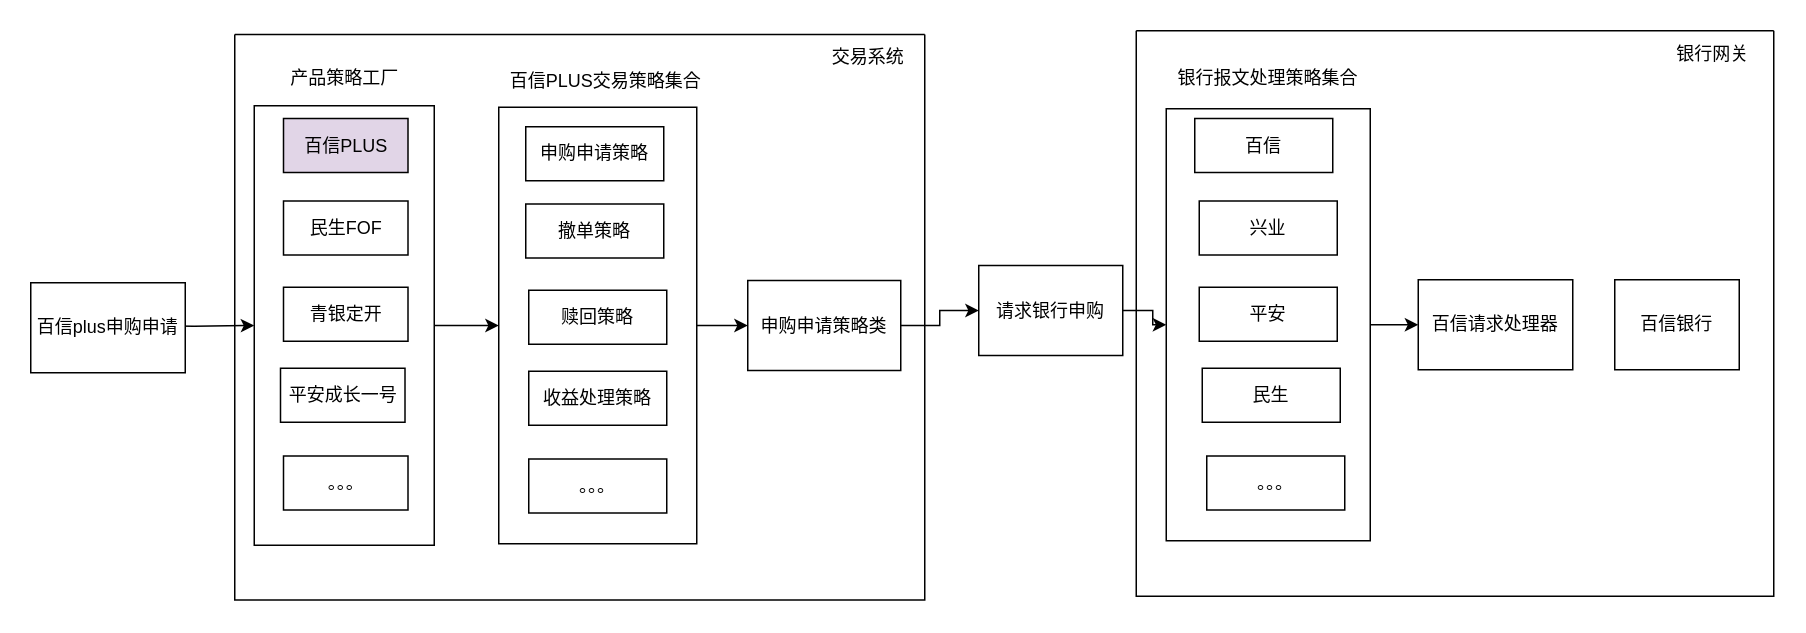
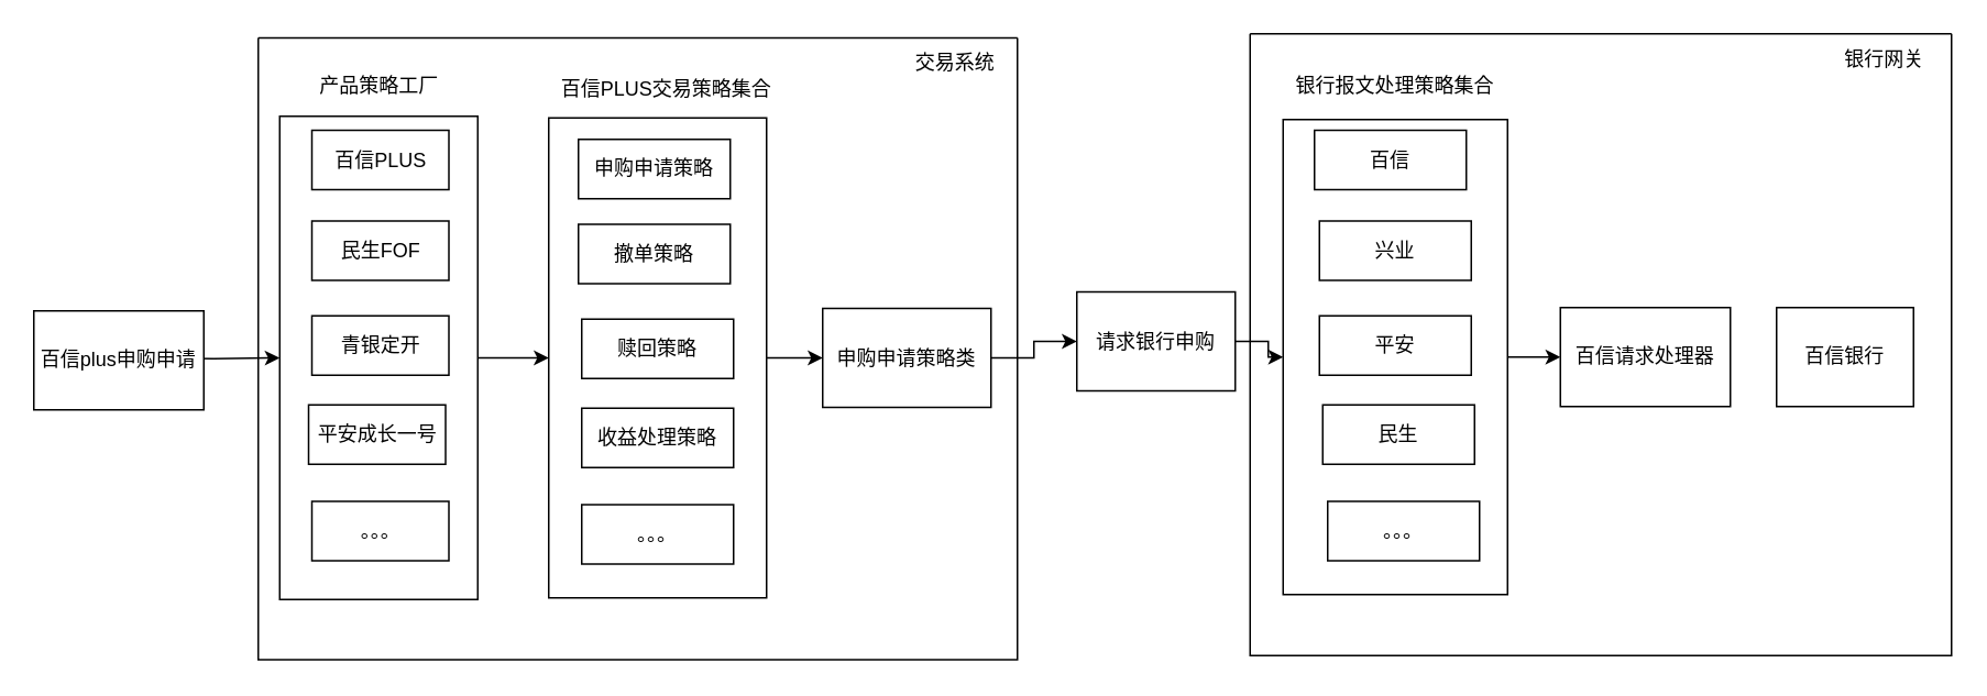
- <mxCell id="10" value="&lt;div&gt;百信PLUS&lt;/div&gt;" style="rounded=0;whiteSpace=wrap;html=1;fillColor=#e1d5e7;" vertex="1" parent="1"><mxGeometry x="188.5" y="78.5" width="83" height="36" as="geometry" /></mxCell>
+ <mxCell id="10" value="&lt;div&gt;百信PLUS&lt;/div&gt;" style="rounded=0;whiteSpace=wrap;html=1;" vertex="1" parent="1"><mxGeometry x="188.5" y="78.5" width="83" height="36" as="geometry" /></mxCell>
